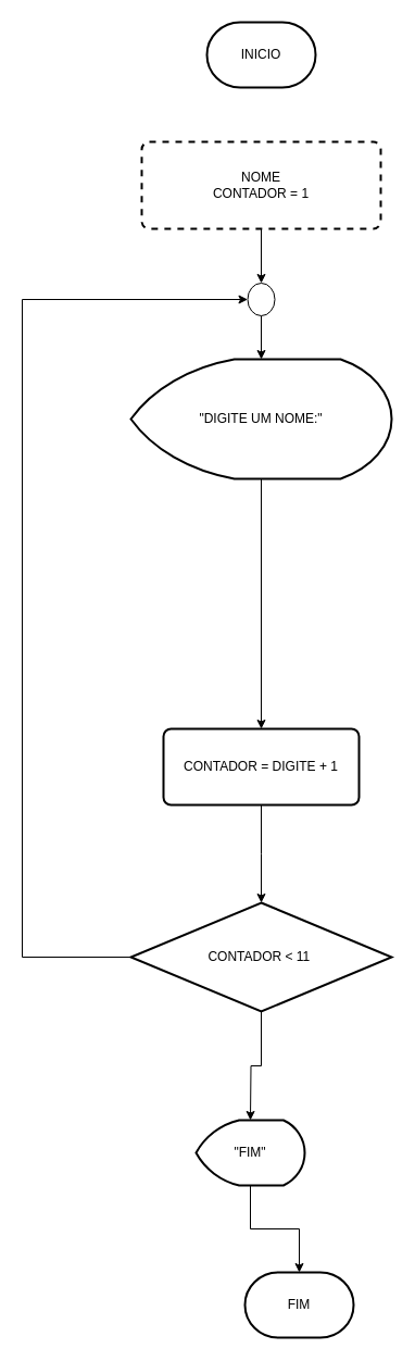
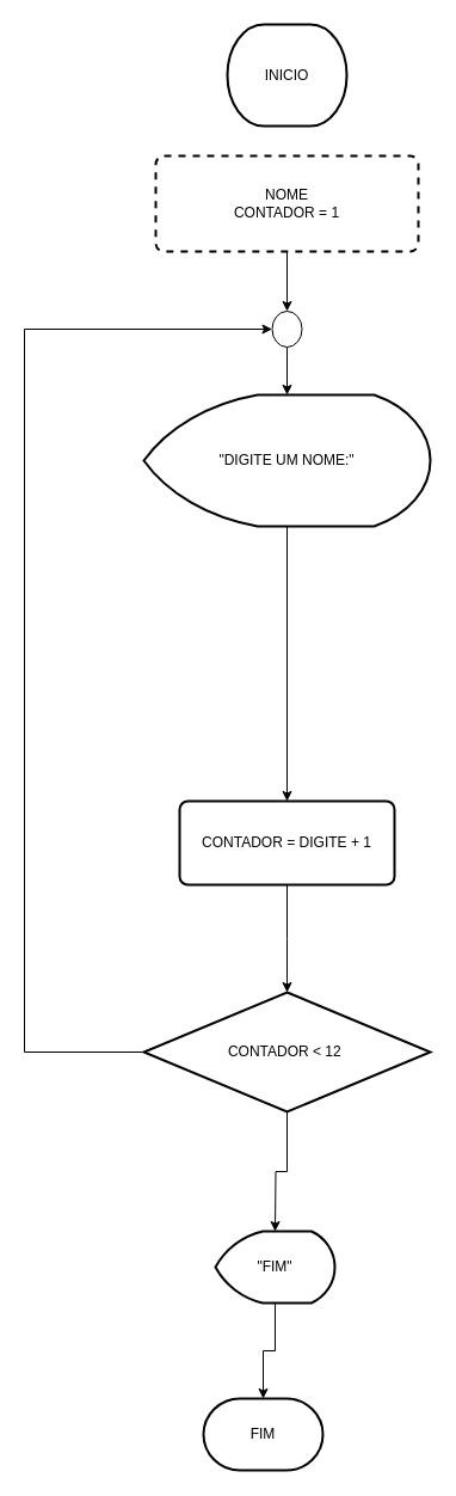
- <mxCell id="2" value="INICIO" style="strokeWidth=2;html=1;shape=mxgraph.flowchart.terminator;whiteSpace=wrap;" vertex="1" parent="1"><mxGeometry x="190" y="20" width="100" height="60" as="geometry" /></mxCell>
+ <mxCell id="2" value="INICIO" style="strokeWidth=2;html=1;shape=mxgraph.flowchart.terminator;whiteSpace=wrap;" vertex="1" parent="1"><mxGeometry x="190" y="20" width="100" height="85" as="geometry" /></mxCell>
- <mxCell id="13" value="CONTADOR &amp;lt; 11&amp;nbsp;" style="strokeWidth=2;html=1;shape=mxgraph.flowchart.decision;whiteSpace=wrap;" vertex="1" parent="1"><mxGeometry x="120" y="830" width="240" height="100" as="geometry" /></mxCell>
+ <mxCell id="13" value="CONTADOR &amp;lt; 12&amp;nbsp;" style="strokeWidth=2;html=1;shape=mxgraph.flowchart.decision;whiteSpace=wrap;" vertex="1" parent="1"><mxGeometry x="120" y="830" width="240" height="100" as="geometry" /></mxCell>
- <mxCell id="16" value="FIM" style="strokeWidth=2;html=1;shape=mxgraph.flowchart.terminator;whiteSpace=wrap;" vertex="1" parent="1"><mxGeometry x="225" y="1170" width="100" height="60" as="geometry" /></mxCell>
+ <mxCell id="16" value="FIM" style="strokeWidth=2;html=1;shape=mxgraph.flowchart.terminator;whiteSpace=wrap;" vertex="1" parent="1"><mxGeometry x="170" y="1170" width="100" height="60" as="geometry" /></mxCell>
